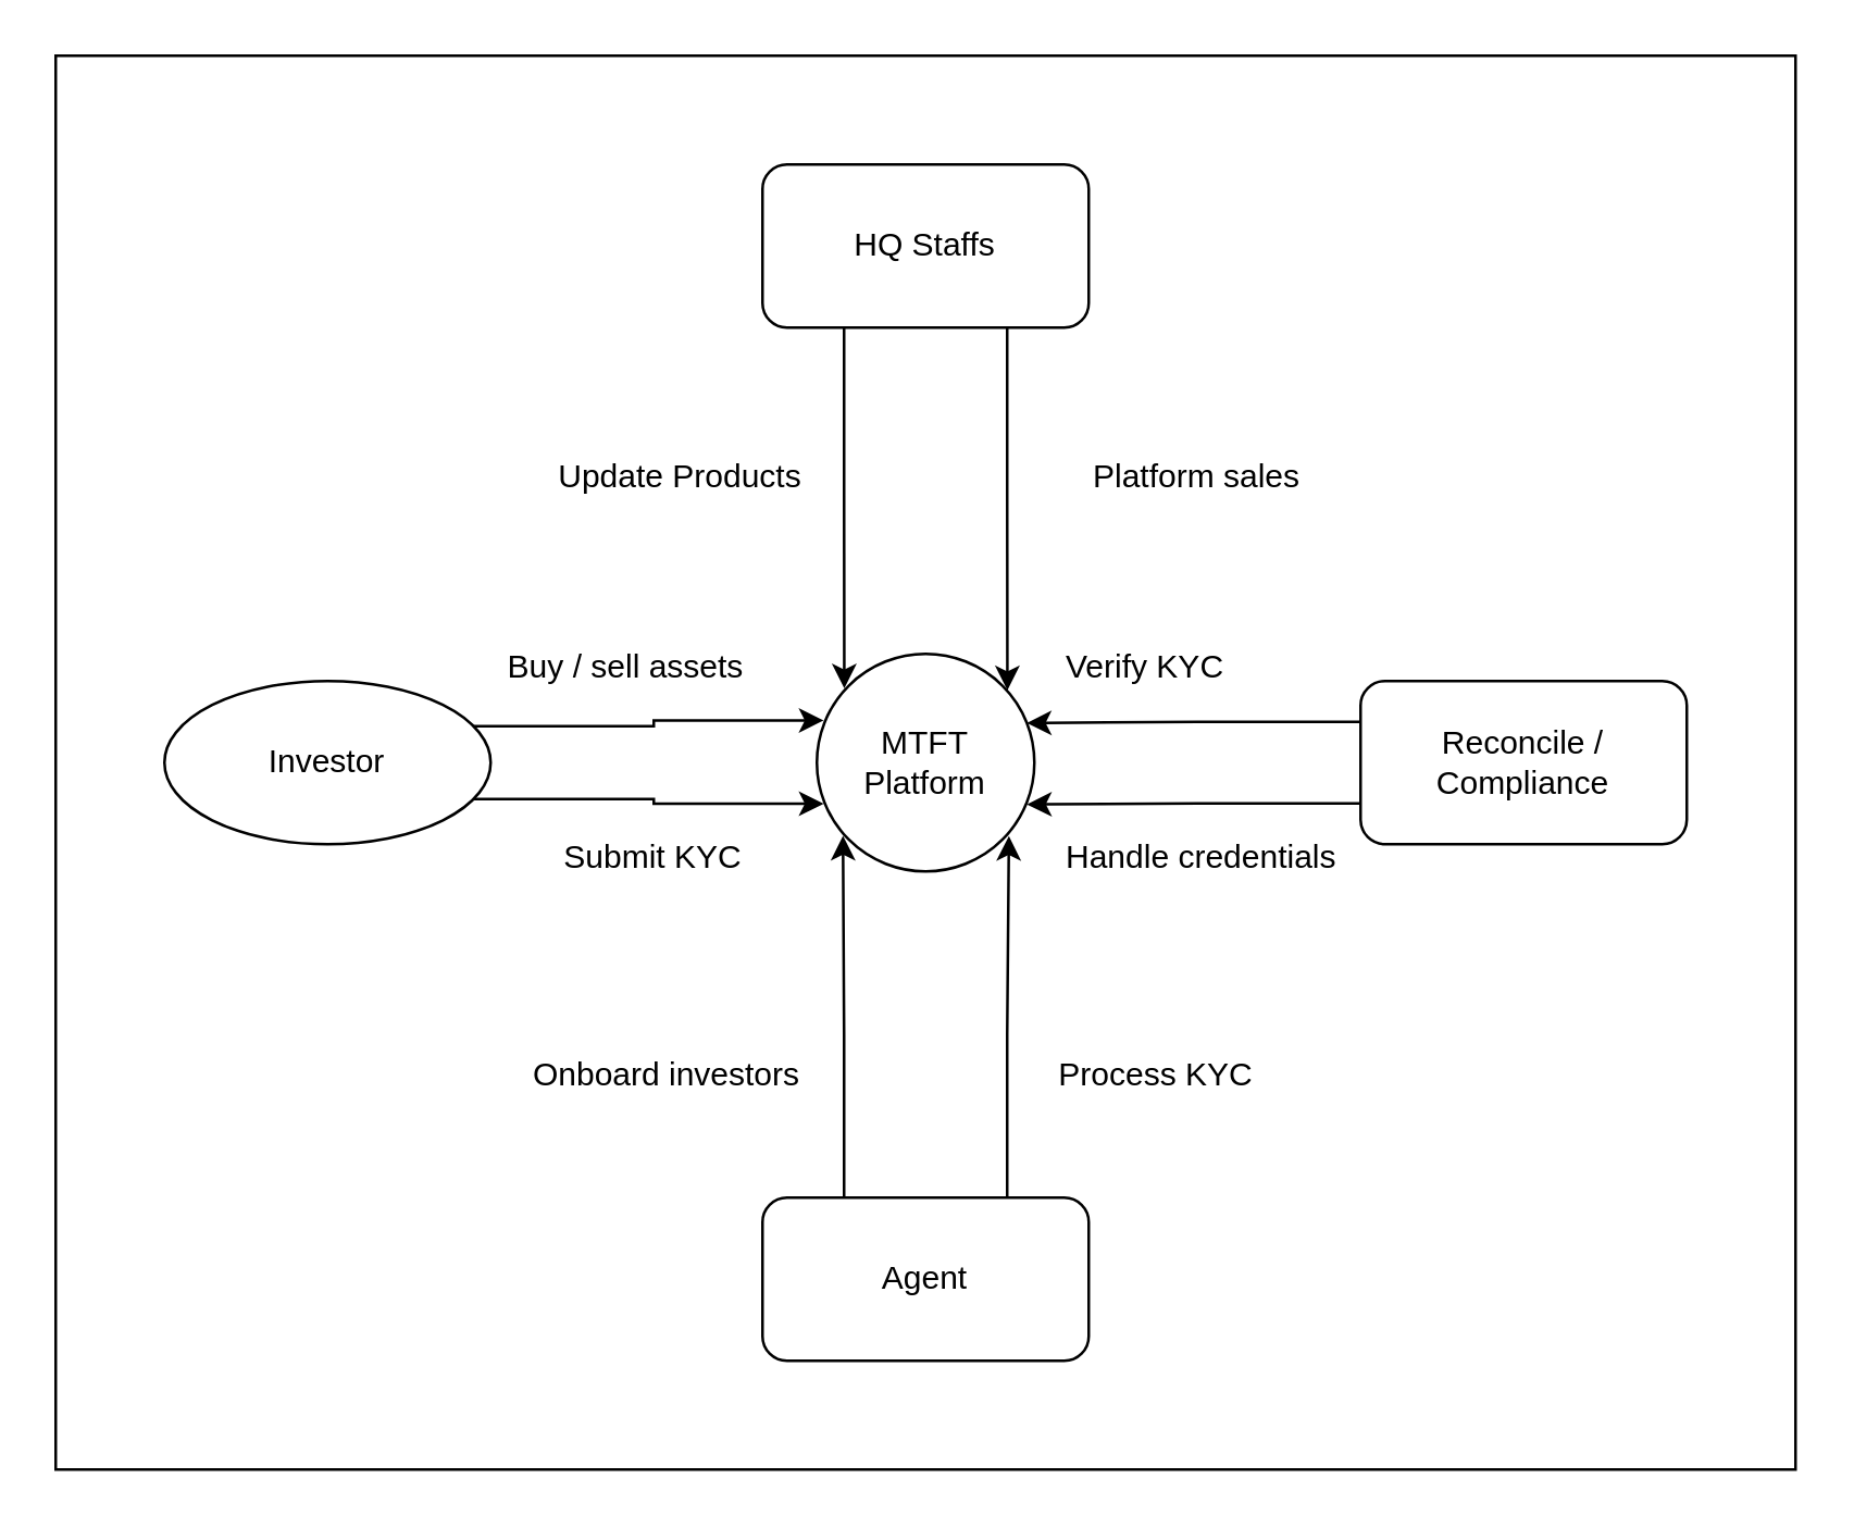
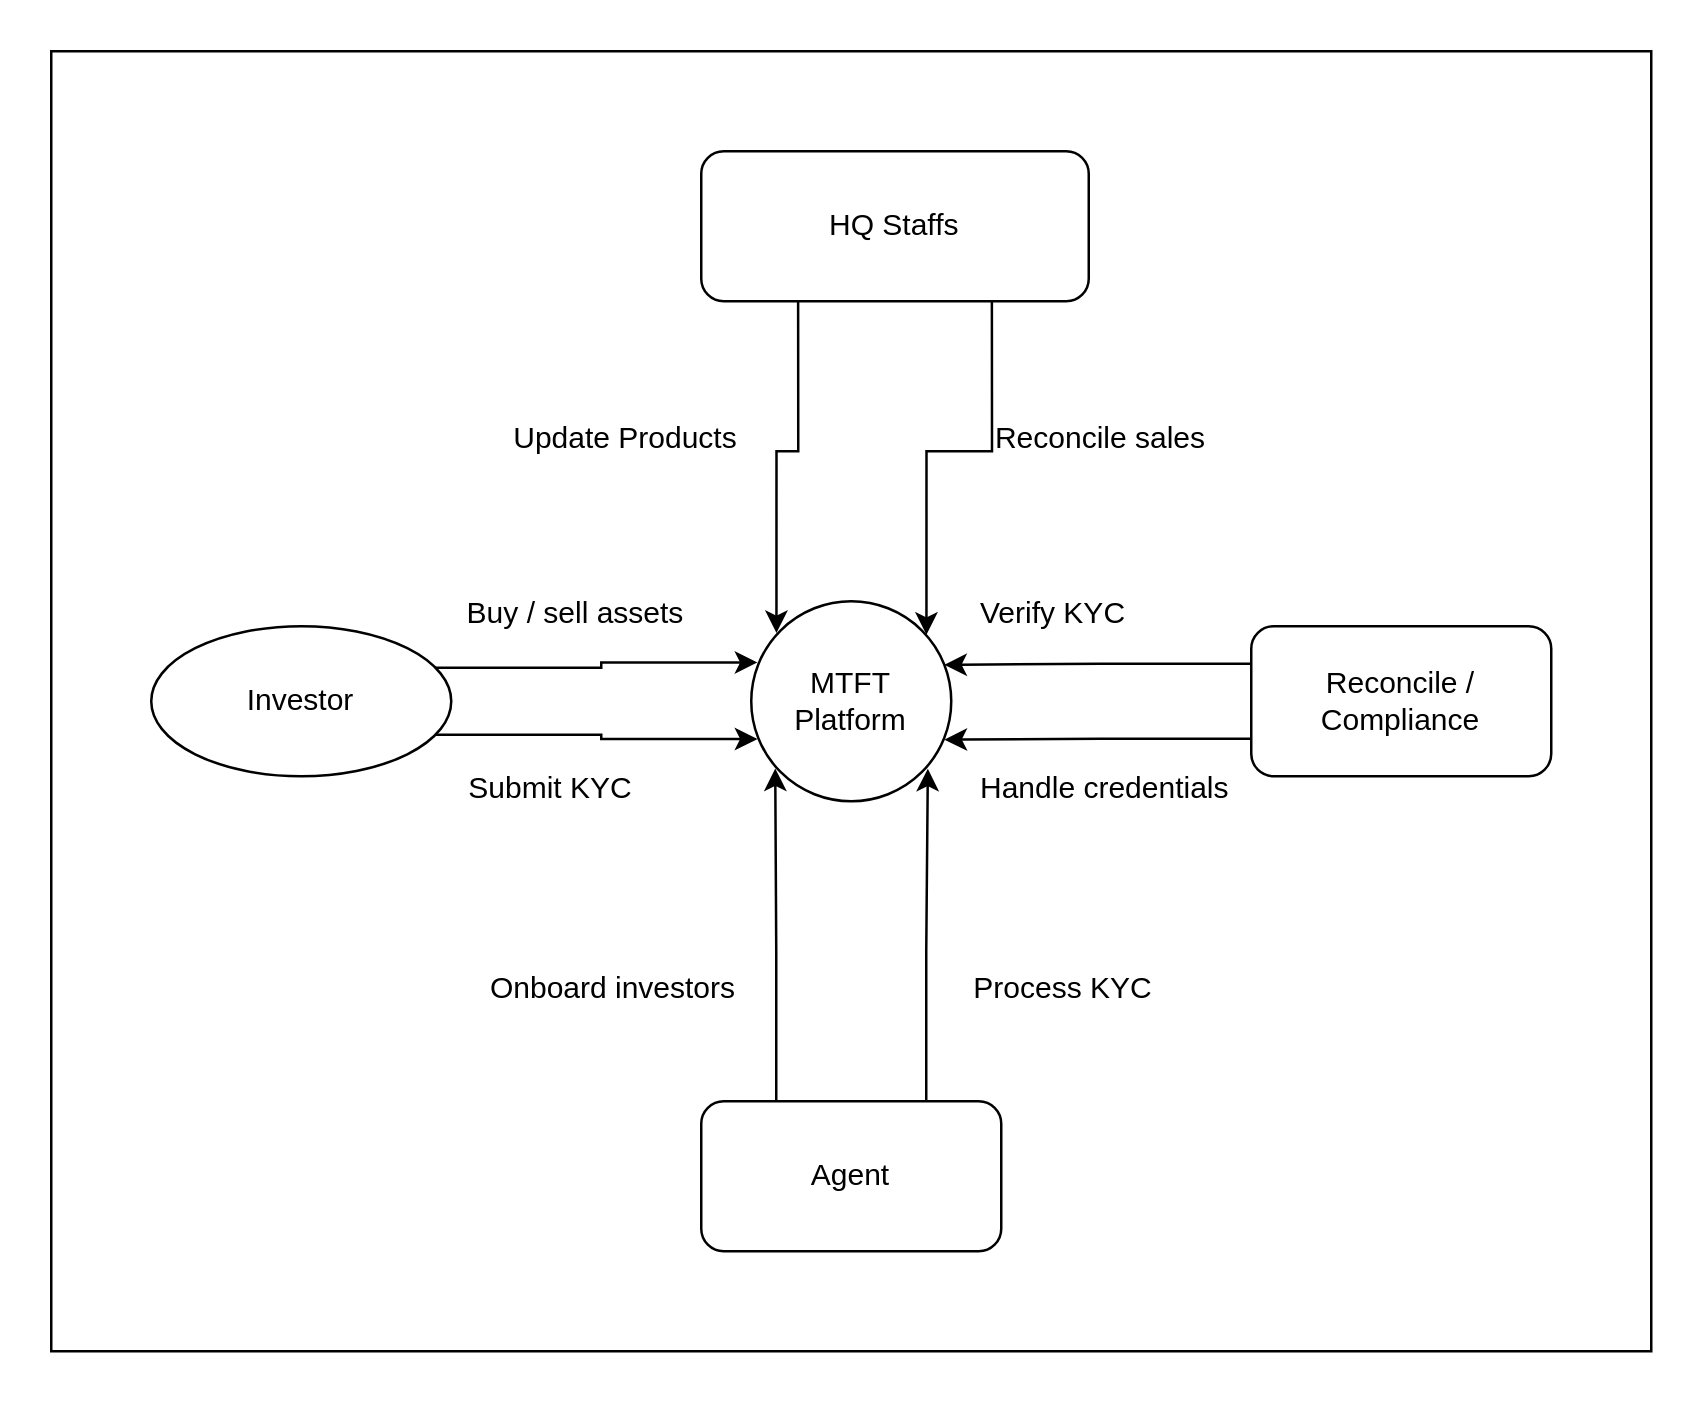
- <mxCell id="9" value="HQ Staffs" style="rounded=1;whiteSpace=wrap;html=1;" vertex="1" parent="1"><mxGeometry x="280" y="60" width="120" height="60" as="geometry" /></mxCell>
+ <mxCell id="9" value="HQ Staffs" style="rounded=1;whiteSpace=wrap;html=1;" vertex="1" parent="1"><mxGeometry x="280" y="60" width="155" height="60" as="geometry" /></mxCell>
- <mxCell id="23" value="Platform sales" style="text;html=1;align=center;verticalAlign=middle;whiteSpace=wrap;rounded=0;" vertex="1" parent="1"><mxGeometry x="390" y="160" width="100" height="30" as="geometry" /></mxCell>
+ <mxCell id="23" value="Reconcile sales" style="text;html=1;align=center;verticalAlign=middle;whiteSpace=wrap;rounded=0;" vertex="1" parent="1"><mxGeometry x="390" y="160" width="100" height="30" as="geometry" /></mxCell>
- <mxCell id="20" value="Submit KYC" style="text;html=1;align=center;verticalAlign=middle;whiteSpace=wrap;rounded=0;" vertex="1" parent="1"><mxGeometry x="200" y="300" width="80" height="30" as="geometry" /></mxCell>
+ <mxCell id="20" value="Submit KYC" style="text;html=1;align=center;verticalAlign=middle;whiteSpace=wrap;rounded=0;" vertex="1" parent="1"><mxGeometry x="180" y="300" width="80" height="30" as="geometry" /></mxCell>
